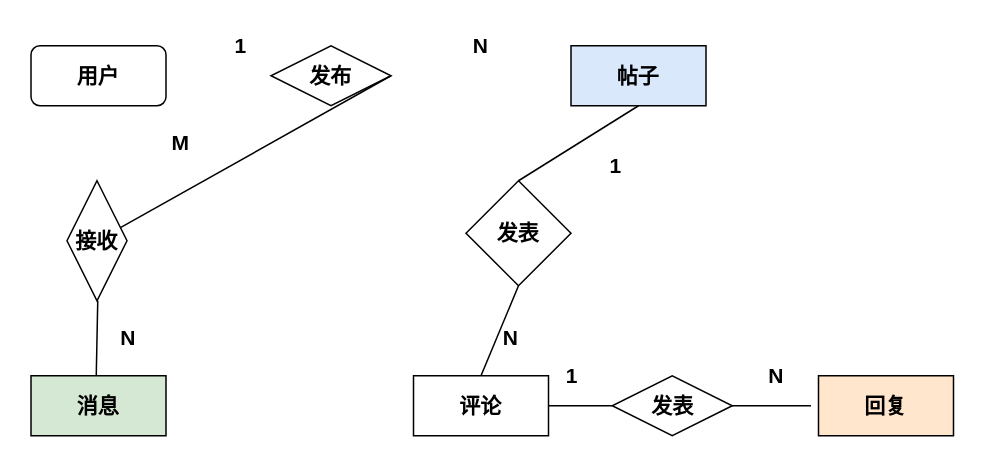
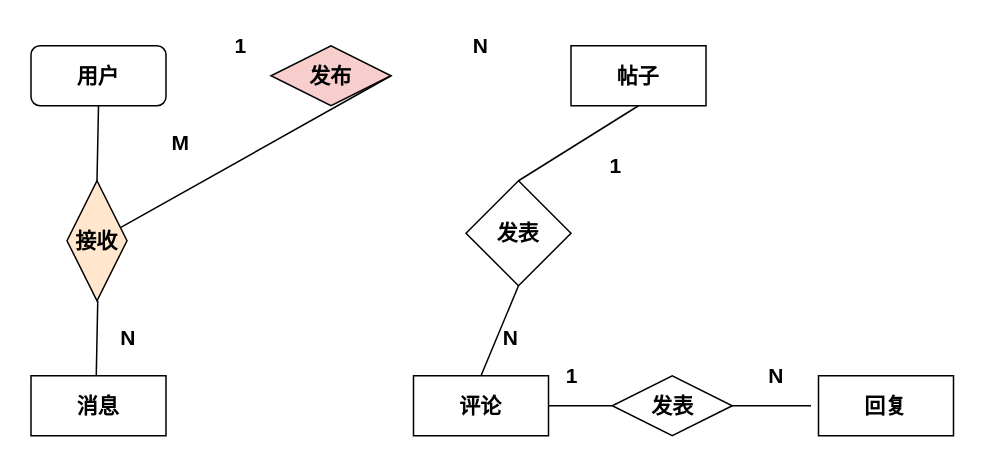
- <mxCell id="12" value="&lt;span style=&quot;font-size: 14px&quot;&gt;&lt;b&gt;发布&lt;/b&gt;&lt;/span&gt;" style="rhombus;whiteSpace=wrap;html=1;direction=south;" vertex="1" parent="1"><mxGeometry x="180" y="30" width="80" height="40" as="geometry" /></mxCell>
+ <mxCell id="12" value="&lt;span style=&quot;font-size: 14px&quot;&gt;&lt;b&gt;发布&lt;/b&gt;&lt;/span&gt;" style="rhombus;whiteSpace=wrap;html=1;direction=south;fillColor=#f8cecc;" vertex="1" parent="1"><mxGeometry x="180" y="30" width="80" height="40" as="geometry" /></mxCell>
- <mxCell id="4" value="&lt;b&gt;&lt;font style=&quot;font-size: 14px&quot;&gt;帖子&lt;/font&gt;&lt;/b&gt;" style="rounded=0;whiteSpace=wrap;html=1;fillColor=#dae8fc;" vertex="1" parent="1"><mxGeometry x="380" y="30" width="90" height="40" as="geometry" /></mxCell>
+ <mxCell id="4" value="&lt;b&gt;&lt;font style=&quot;font-size: 14px&quot;&gt;帖子&lt;/font&gt;&lt;/b&gt;" style="rounded=0;whiteSpace=wrap;html=1;" vertex="1" parent="1"><mxGeometry x="380" y="30" width="90" height="40" as="geometry" /></mxCell>
+ <mxCell id="8" value="" style="endArrow=none;html=1;entryX=0.5;entryY=1;entryDx=0;entryDy=0;exitX=0.5;exitY=0;exitDx=0;exitDy=0;" edge="1" parent="1" source="7" target="2"><mxGeometry width="50" height="50" relative="1" as="geometry"><mxPoint x="60" y="120" as="sourcePoint" /><mxPoint x="70" y="310" as="targetPoint" /></mxGeometry></mxCell>
- <mxCell id="7" value="&lt;b&gt;&lt;font style=&quot;font-size: 14px&quot;&gt;接收&lt;/font&gt;&lt;/b&gt;" style="rhombus;whiteSpace=wrap;html=1;" vertex="1" parent="1"><mxGeometry x="44" y="120" width="40" height="80" as="geometry" /></mxCell>
+ <mxCell id="7" value="&lt;b&gt;&lt;font style=&quot;font-size: 14px&quot;&gt;接收&lt;/font&gt;&lt;/b&gt;" style="rhombus;whiteSpace=wrap;html=1;fillColor=#ffe6cc;" vertex="1" parent="1"><mxGeometry x="44" y="120" width="40" height="80" as="geometry" /></mxCell>
- <mxCell id="3" value="&lt;b&gt;&lt;font style=&quot;font-size: 14px&quot;&gt;消息&lt;/font&gt;&lt;/b&gt;" style="rounded=0;whiteSpace=wrap;html=1;fillColor=#d5e8d4;" vertex="1" parent="1"><mxGeometry x="20" y="250" width="90" height="40" as="geometry" /></mxCell>
+ <mxCell id="3" value="&lt;b&gt;&lt;font style=&quot;font-size: 14px&quot;&gt;消息&lt;/font&gt;&lt;/b&gt;" style="rounded=0;whiteSpace=wrap;html=1;" vertex="1" parent="1"><mxGeometry x="20" y="250" width="90" height="40" as="geometry" /></mxCell>
- <mxCell id="6" value="&lt;b&gt;&lt;font style=&quot;font-size: 14px&quot;&gt;回复&lt;/font&gt;&lt;/b&gt;" style="rounded=0;whiteSpace=wrap;html=1;fillColor=#ffe6cc;" vertex="1" parent="1"><mxGeometry x="545" y="250" width="90" height="40" as="geometry" /></mxCell>
+ <mxCell id="6" value="&lt;b&gt;&lt;font style=&quot;font-size: 14px&quot;&gt;回复&lt;/font&gt;&lt;/b&gt;" style="rounded=0;whiteSpace=wrap;html=1;" vertex="1" parent="1"><mxGeometry x="545" y="250" width="90" height="40" as="geometry" /></mxCell>
